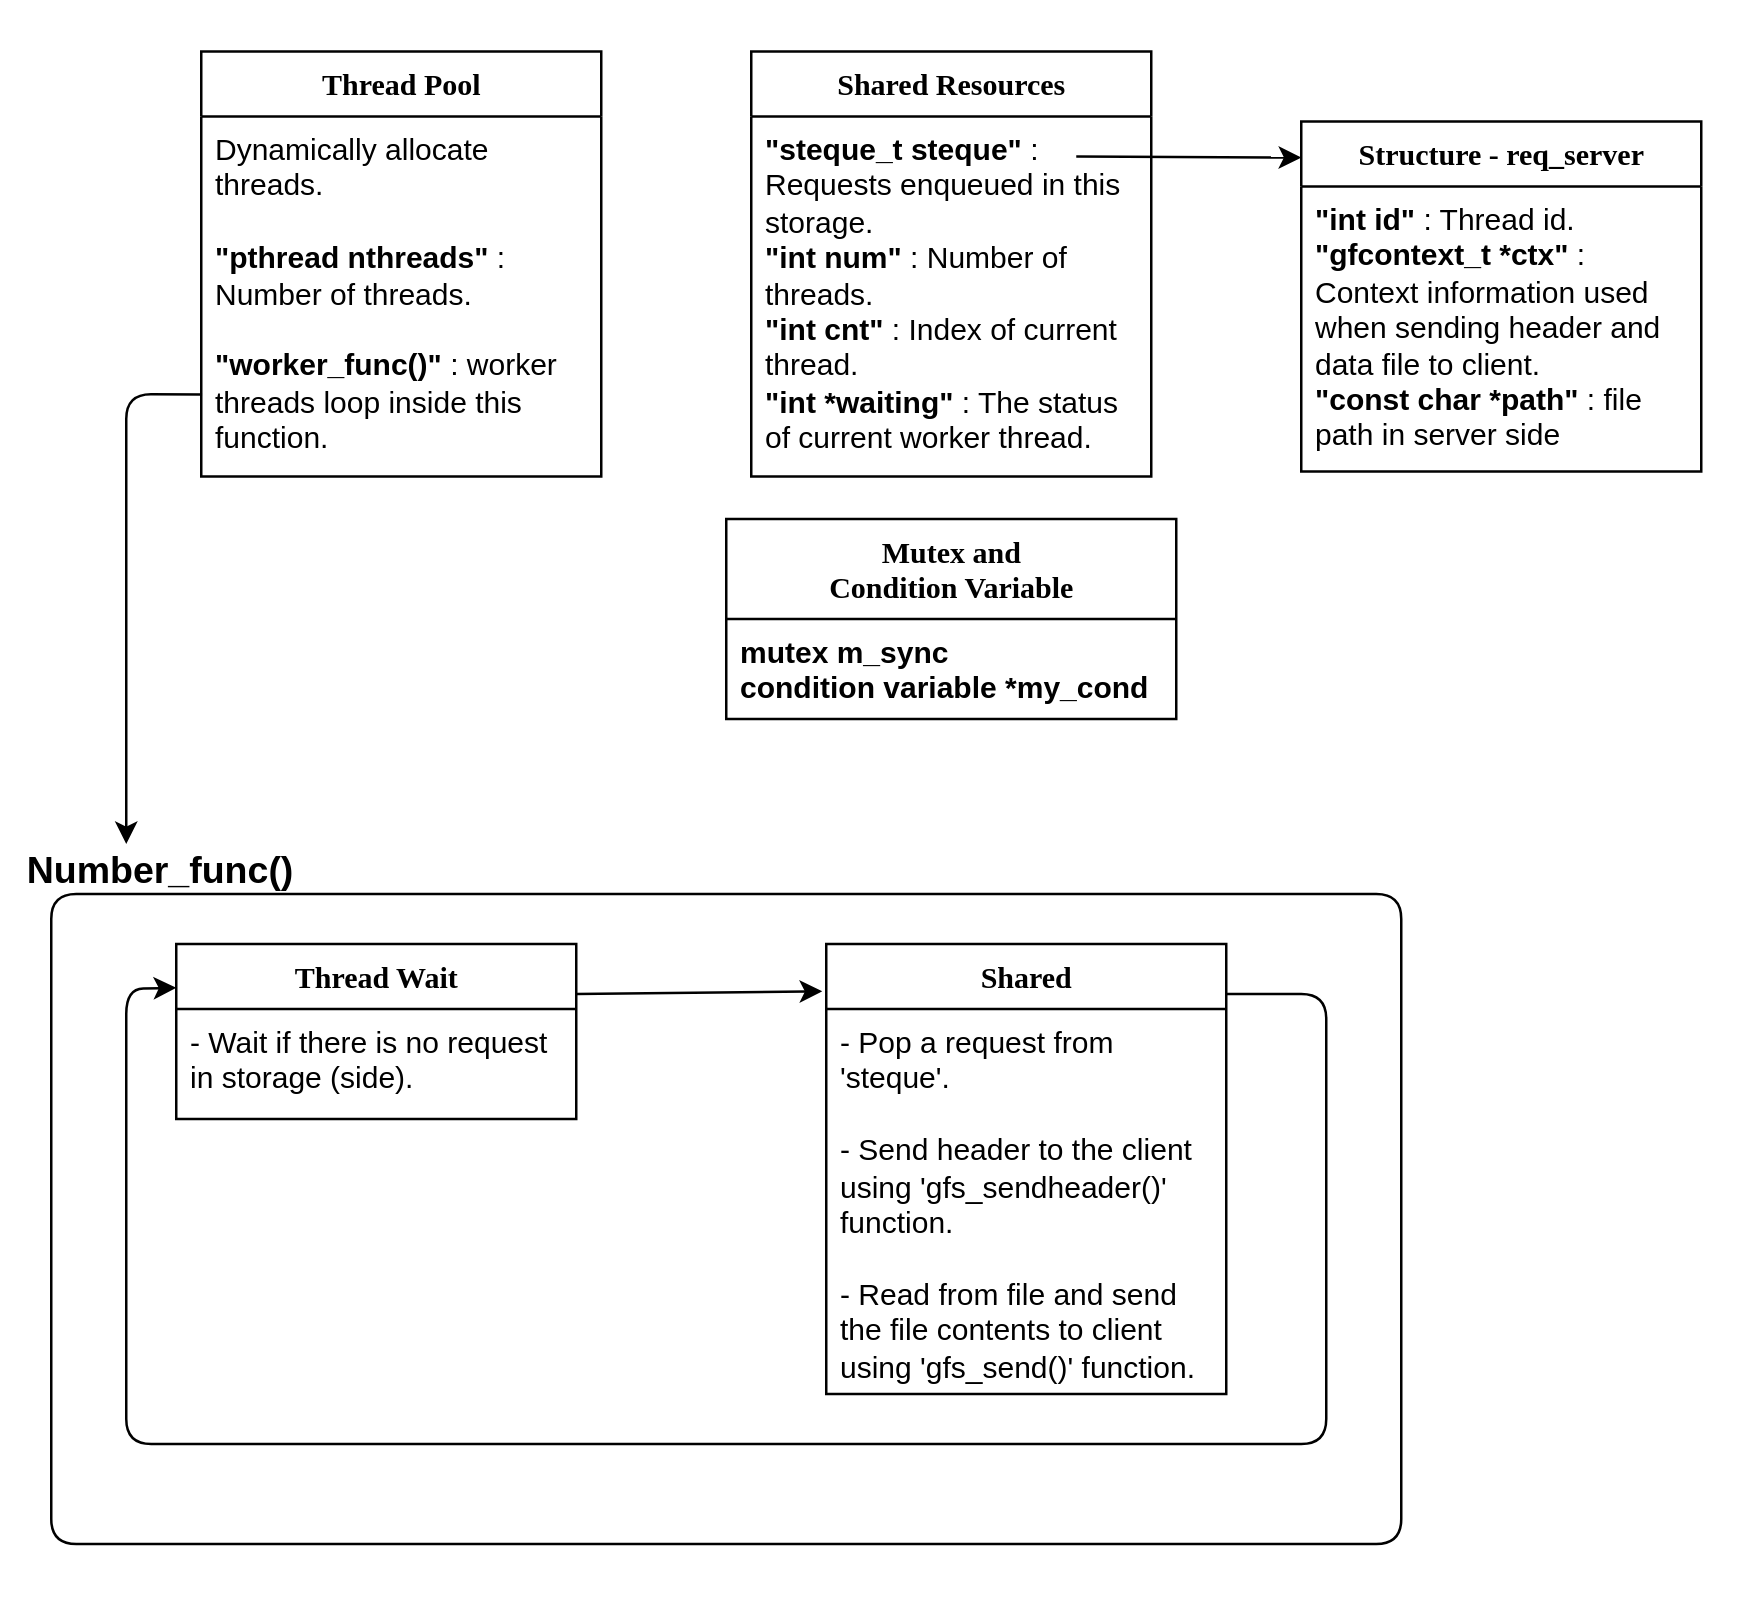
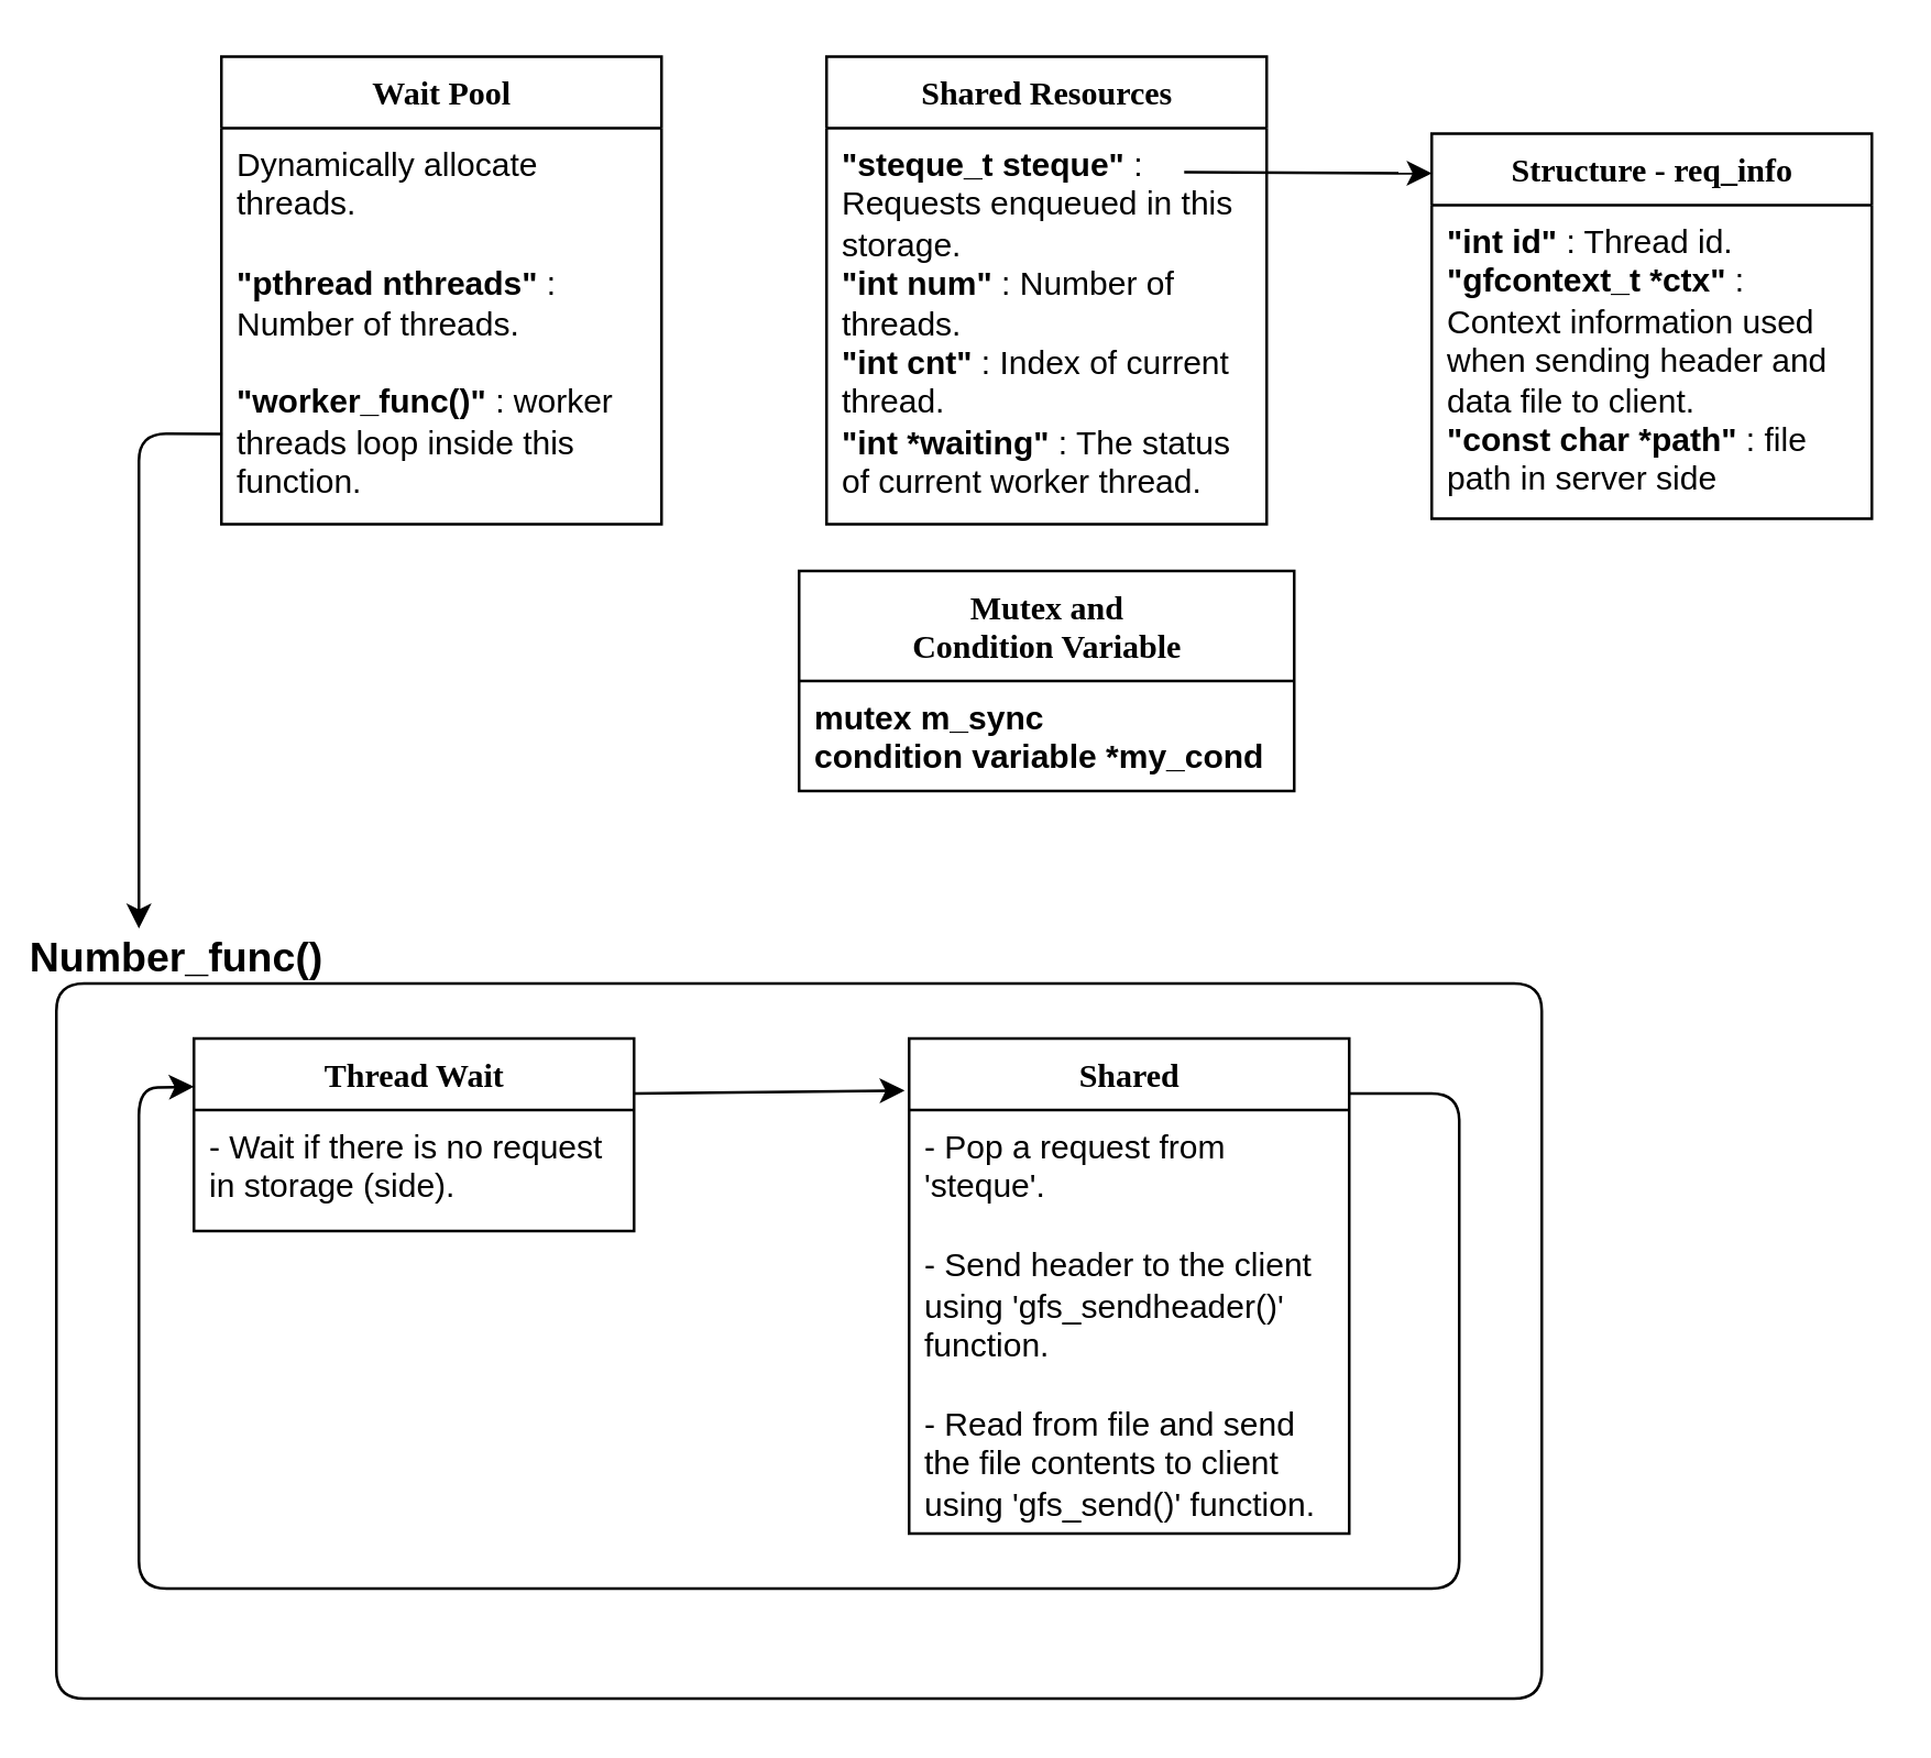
- <mxCell id="2" value="Thread Pool" style="swimlane;html=1;fontStyle=1;align=center;verticalAlign=top;childLayout=stackLayout;horizontal=1;startSize=26;horizontalStack=0;resizeParent=1;resizeLast=0;collapsible=1;marginBottom=0;swimlaneFillColor=#ffffff;rounded=0;shadow=0;comic=0;labelBackgroundColor=none;strokeWidth=1;fillColor=none;fontFamily=Verdana;fontSize=12" parent="1" vertex="1"><mxGeometry x="80" y="20" width="160" height="170" as="geometry" /></mxCell>
+ <mxCell id="2" value="Wait Pool" style="swimlane;html=1;fontStyle=1;align=center;verticalAlign=top;childLayout=stackLayout;horizontal=1;startSize=26;horizontalStack=0;resizeParent=1;resizeLast=0;collapsible=1;marginBottom=0;swimlaneFillColor=#ffffff;rounded=0;shadow=0;comic=0;labelBackgroundColor=none;strokeWidth=1;fillColor=none;fontFamily=Verdana;fontSize=12" parent="1" vertex="1"><mxGeometry x="80" y="20" width="160" height="170" as="geometry" /></mxCell>
- <mxCell id="9" value="Structure - req_server" style="swimlane;html=1;fontStyle=1;align=center;verticalAlign=top;childLayout=stackLayout;horizontal=1;startSize=26;horizontalStack=0;resizeParent=1;resizeLast=0;collapsible=1;marginBottom=0;swimlaneFillColor=#ffffff;rounded=0;shadow=0;comic=0;labelBackgroundColor=none;strokeWidth=1;fillColor=none;fontFamily=Verdana;fontSize=12" vertex="1" parent="1"><mxGeometry x="520" y="48" width="160" height="140" as="geometry" /></mxCell>
+ <mxCell id="9" value="Structure - req_info" style="swimlane;html=1;fontStyle=1;align=center;verticalAlign=top;childLayout=stackLayout;horizontal=1;startSize=26;horizontalStack=0;resizeParent=1;resizeLast=0;collapsible=1;marginBottom=0;swimlaneFillColor=#ffffff;rounded=0;shadow=0;comic=0;labelBackgroundColor=none;strokeWidth=1;fillColor=none;fontFamily=Verdana;fontSize=12" vertex="1" parent="1"><mxGeometry x="520" y="48" width="160" height="140" as="geometry" /></mxCell>
